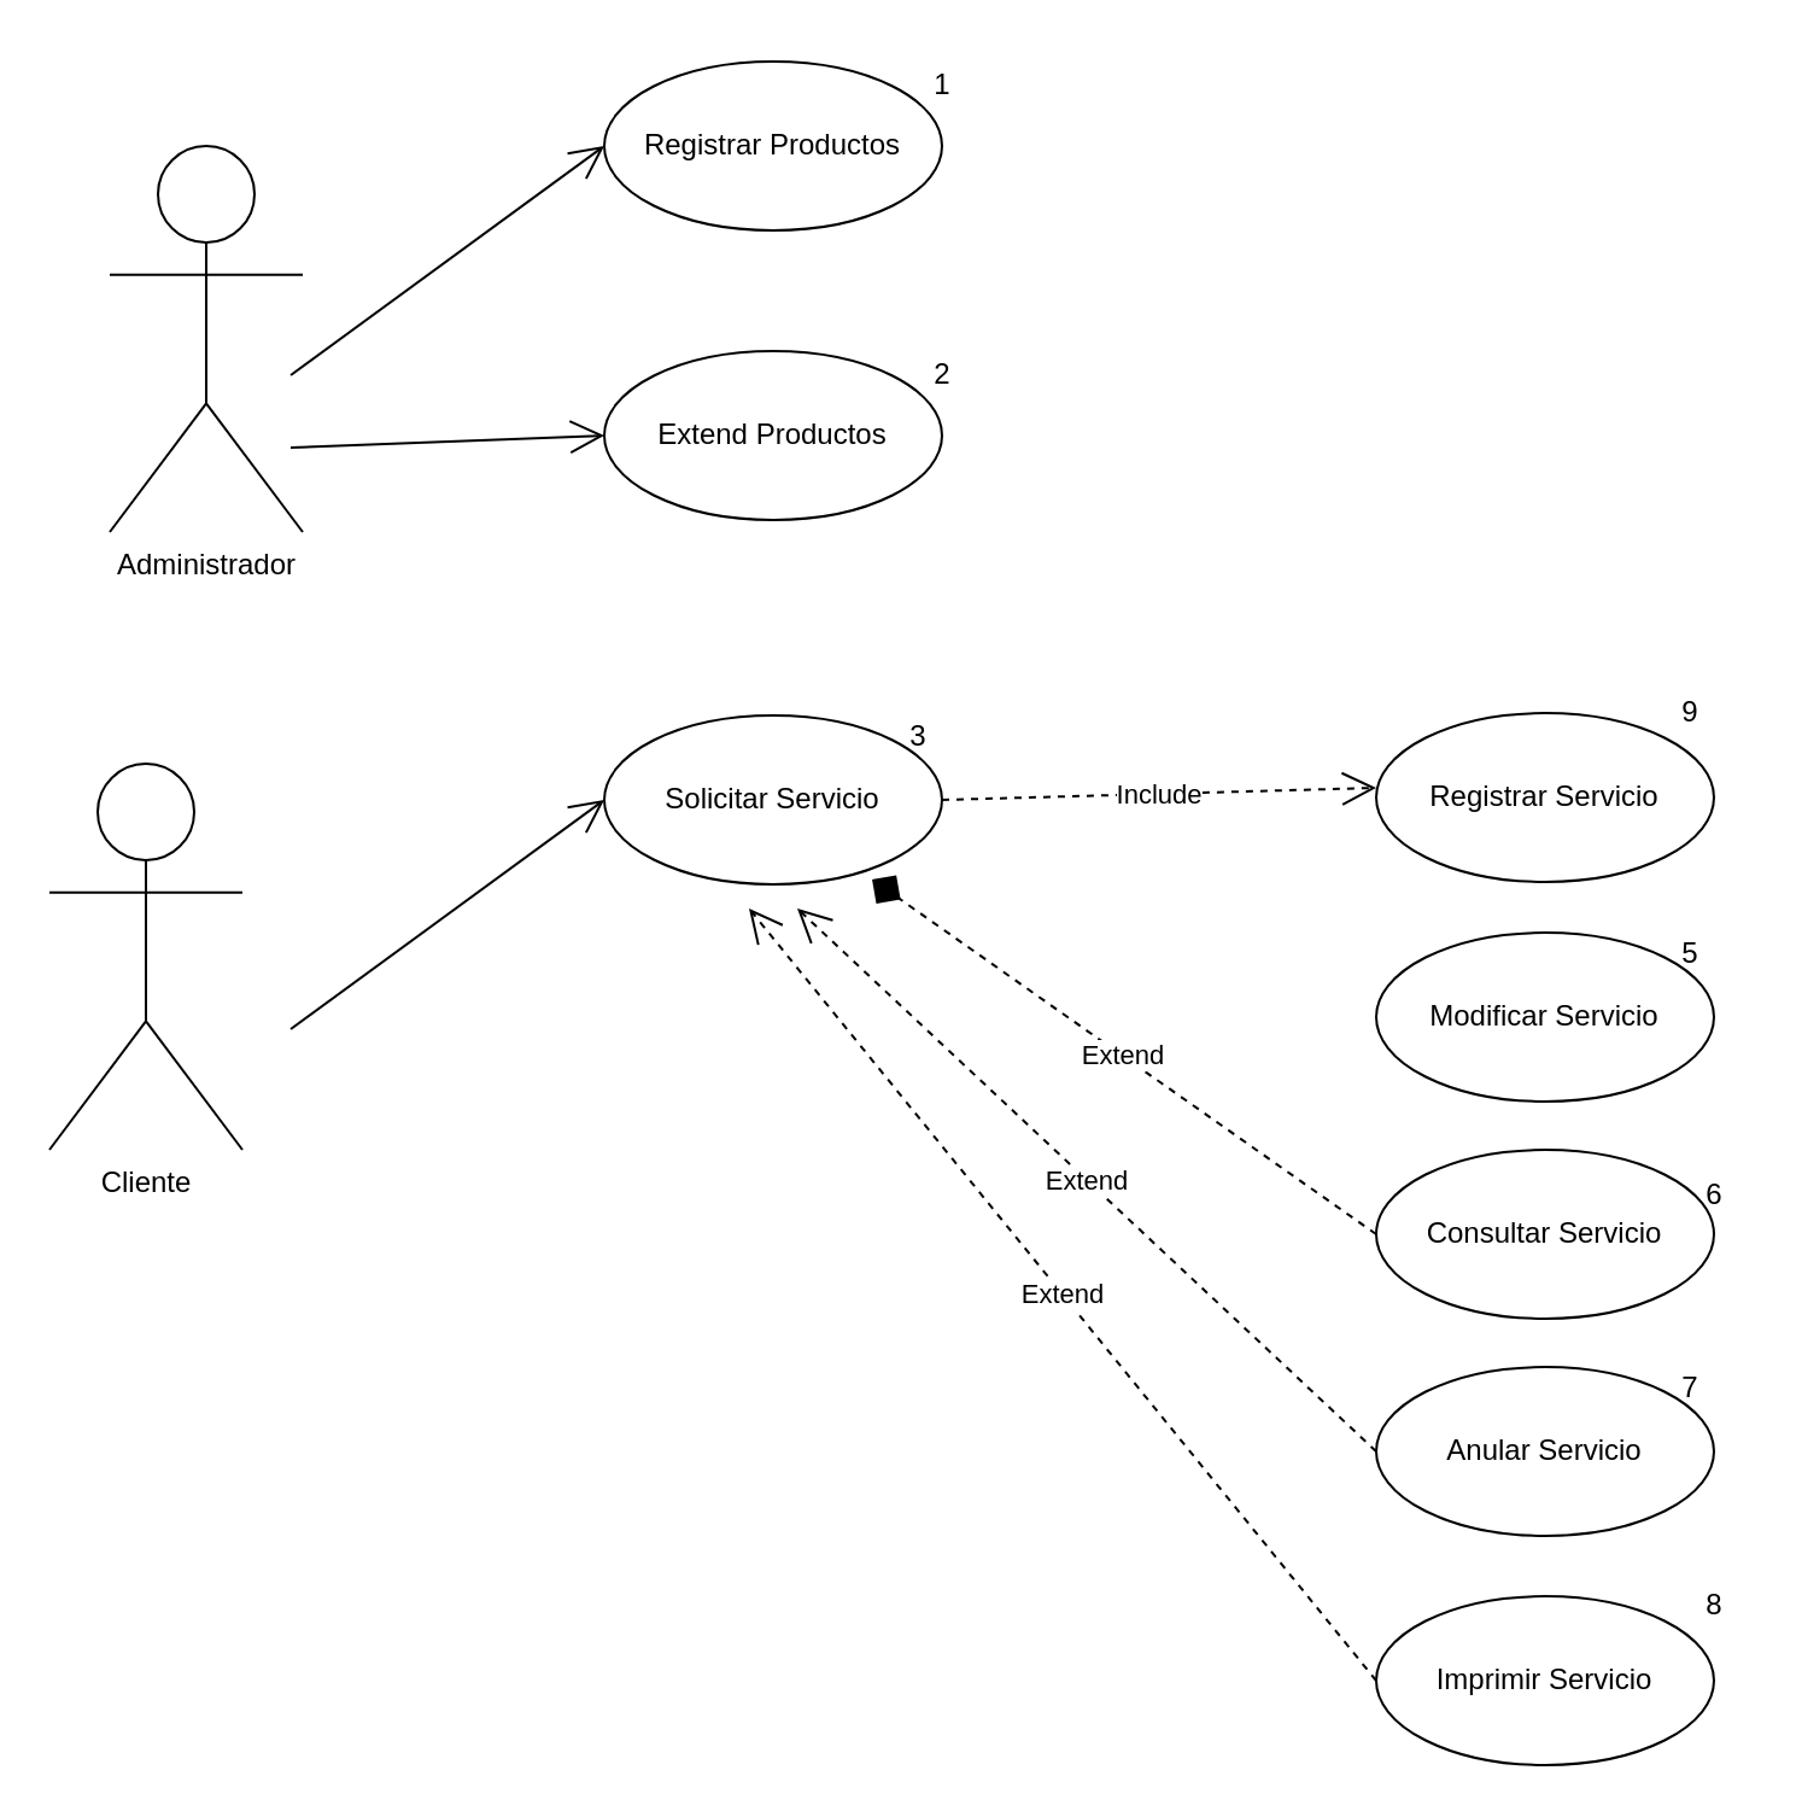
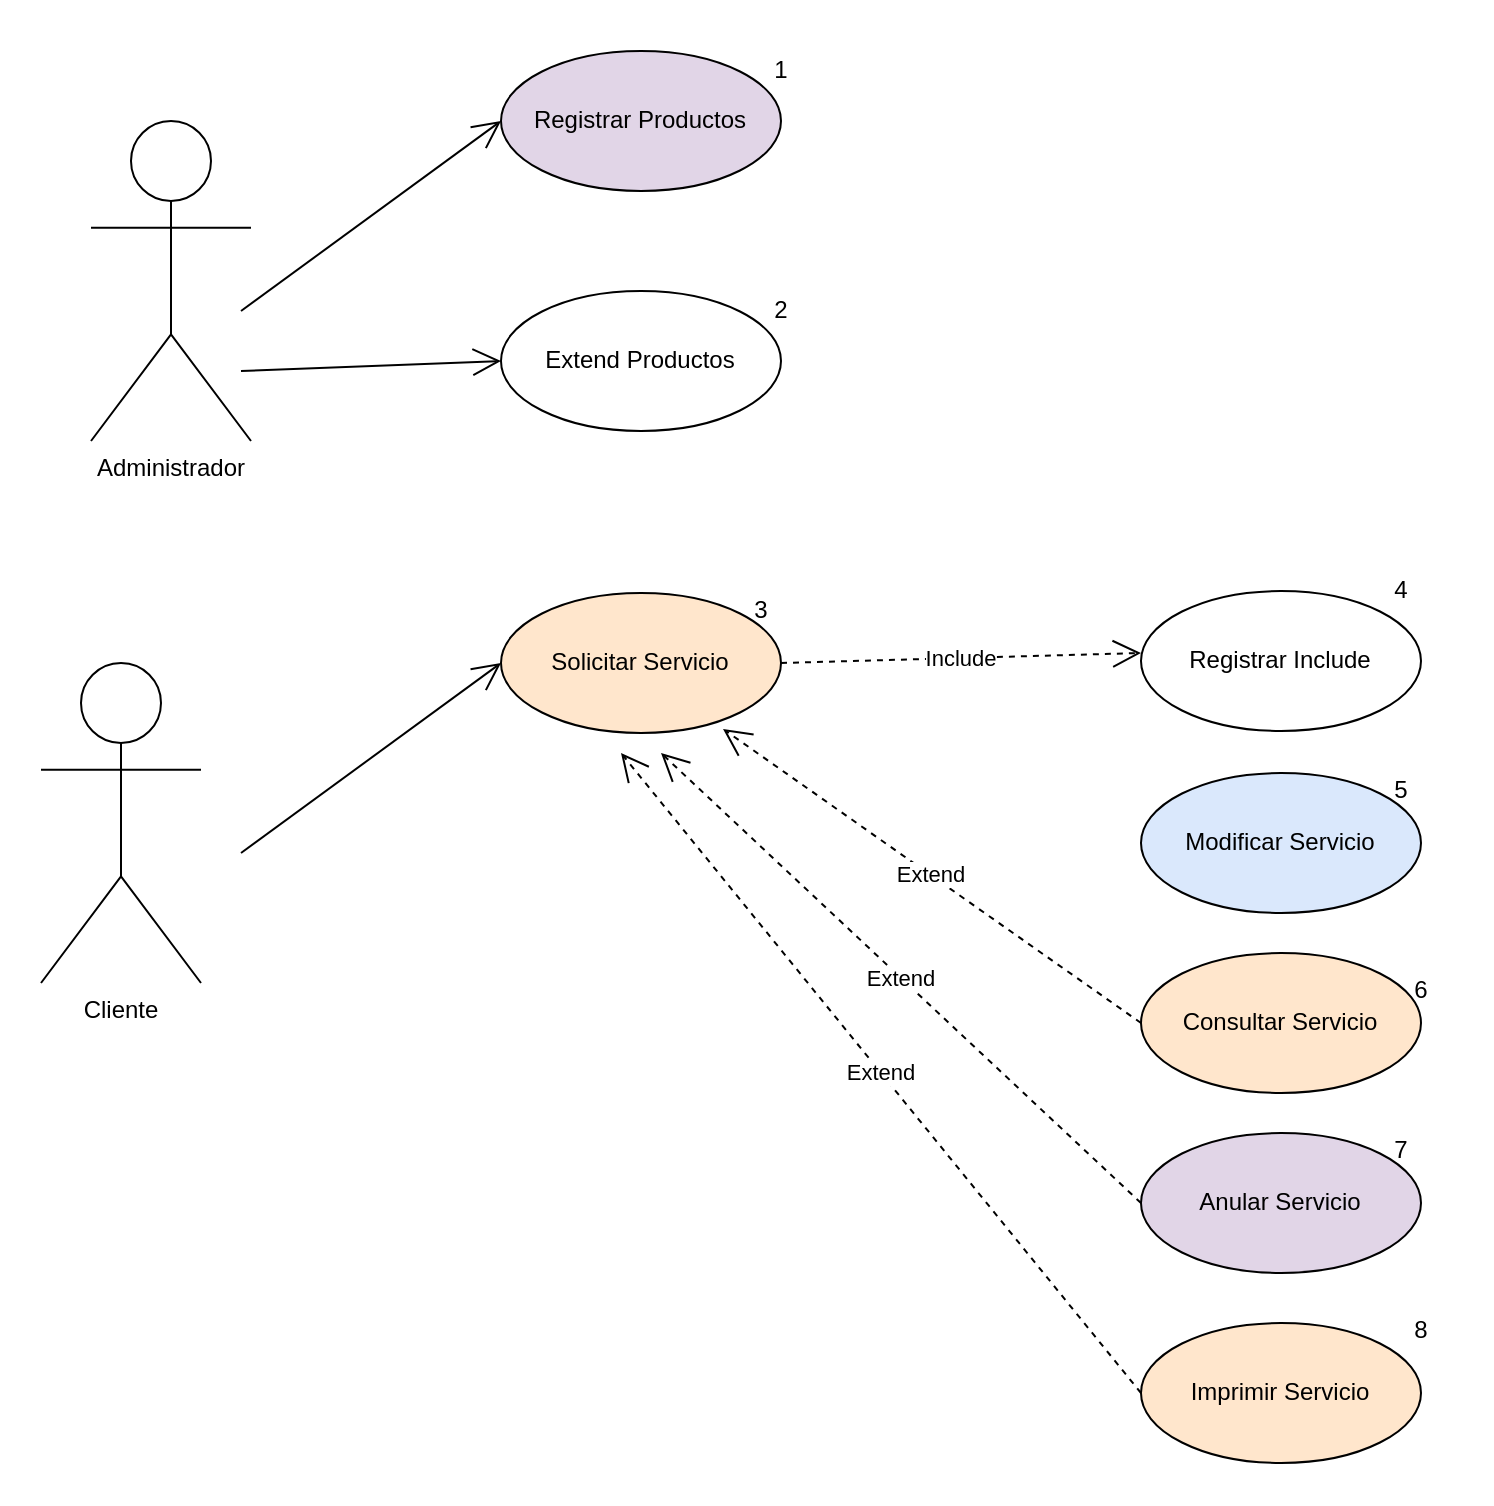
- <mxCell id="3" value="Registrar Productos" style="ellipse;whiteSpace=wrap;html=1;" vertex="1" parent="1"><mxGeometry x="250" y="25" width="140" height="70" as="geometry" /></mxCell>
+ <mxCell id="3" value="Registrar Productos" style="ellipse;whiteSpace=wrap;html=1;fillColor=#e1d5e7;" vertex="1" parent="1"><mxGeometry x="250" y="25" width="140" height="70" as="geometry" /></mxCell>
- <mxCell id="22" value="9" style="text;html=1;align=center;verticalAlign=middle;resizable=0;points=[];autosize=1;strokeColor=none;fillColor=none;" vertex="1" parent="1"><mxGeometry x="685" y="280" width="30" height="30" as="geometry" /></mxCell>
+ <mxCell id="22" value="4" style="text;html=1;align=center;verticalAlign=middle;resizable=0;points=[];autosize=1;strokeColor=none;fillColor=none;" vertex="1" parent="1"><mxGeometry x="685" y="280" width="30" height="30" as="geometry" /></mxCell>
- <mxCell id="11" value="Registrar Servicio" style="ellipse;whiteSpace=wrap;html=1;" vertex="1" parent="1"><mxGeometry x="570" y="295" width="140" height="70" as="geometry" /></mxCell>
+ <mxCell id="11" value="Registrar Include" style="ellipse;whiteSpace=wrap;html=1;" vertex="1" parent="1"><mxGeometry x="570" y="295" width="140" height="70" as="geometry" /></mxCell>
- <mxCell id="8" value="Solicitar Servicio" style="ellipse;whiteSpace=wrap;html=1;" vertex="1" parent="1"><mxGeometry x="250" y="296" width="140" height="70" as="geometry" /></mxCell>
+ <mxCell id="8" value="Solicitar Servicio" style="ellipse;whiteSpace=wrap;html=1;fillColor=#ffe6cc;" vertex="1" parent="1"><mxGeometry x="250" y="296" width="140" height="70" as="geometry" /></mxCell>
- <mxCell id="14" value="Extend" style="endArrow=diamond;endSize=12;dashed=1;html=1;rounded=0;exitX=0;exitY=0.5;exitDx=0;exitDy=0;entryX=0.793;entryY=0.971;entryDx=0;entryDy=0;entryPerimeter=0;" edge="1" parent="1" source="13" target="8"><mxGeometry width="160" relative="1" as="geometry"><mxPoint x="410" y="446" as="sourcePoint" /><mxPoint x="394.96" y="362" as="targetPoint" /></mxGeometry></mxCell>
+ <mxCell id="14" value="Extend" style="endArrow=open;endSize=12;dashed=1;html=1;rounded=0;exitX=0;exitY=0.5;exitDx=0;exitDy=0;entryX=0.793;entryY=0.971;entryDx=0;entryDy=0;entryPerimeter=0;" edge="1" parent="1" source="13" target="8"><mxGeometry width="160" relative="1" as="geometry"><mxPoint x="410" y="446" as="sourcePoint" /><mxPoint x="394.96" y="362" as="targetPoint" /></mxGeometry></mxCell>
- <mxCell id="7" value="Cliente" style="shape=umlActor;verticalLabelPosition=bottom;verticalAlign=top;html=1;" vertex="1" parent="1"><mxGeometry x="20" y="316" width="80" height="160" as="geometry" /></mxCell>
+ <mxCell id="7" value="Cliente" style="shape=umlActor;verticalLabelPosition=bottom;verticalAlign=top;html=1;" vertex="1" parent="1"><mxGeometry x="20" y="331" width="80" height="160" as="geometry" /></mxCell>
- <mxCell id="12" value="Modificar Servicio" style="ellipse;whiteSpace=wrap;html=1;" vertex="1" parent="1"><mxGeometry x="570" y="386" width="140" height="70" as="geometry" /></mxCell>
+ <mxCell id="12" value="Modificar Servicio" style="ellipse;whiteSpace=wrap;html=1;fillColor=#dae8fc;" vertex="1" parent="1"><mxGeometry x="570" y="386" width="140" height="70" as="geometry" /></mxCell>
- <mxCell id="13" value="Consultar Servicio" style="ellipse;whiteSpace=wrap;html=1;" vertex="1" parent="1"><mxGeometry x="570" y="476" width="140" height="70" as="geometry" /></mxCell>
+ <mxCell id="13" value="Consultar Servicio" style="ellipse;whiteSpace=wrap;html=1;fillColor=#ffe6cc;" vertex="1" parent="1"><mxGeometry x="570" y="476" width="140" height="70" as="geometry" /></mxCell>
- <mxCell id="15" value="Anular Servicio" style="ellipse;whiteSpace=wrap;html=1;" vertex="1" parent="1"><mxGeometry x="570" y="566" width="140" height="70" as="geometry" /></mxCell>
+ <mxCell id="15" value="Anular Servicio" style="ellipse;whiteSpace=wrap;html=1;fillColor=#e1d5e7;" vertex="1" parent="1"><mxGeometry x="570" y="566" width="140" height="70" as="geometry" /></mxCell>
- <mxCell id="17" value="Imprimir Servicio" style="ellipse;whiteSpace=wrap;html=1;" vertex="1" parent="1"><mxGeometry x="570" y="661" width="140" height="70" as="geometry" /></mxCell>
+ <mxCell id="17" value="Imprimir Servicio" style="ellipse;whiteSpace=wrap;html=1;fillColor=#ffe6cc;" vertex="1" parent="1"><mxGeometry x="570" y="661" width="140" height="70" as="geometry" /></mxCell>
